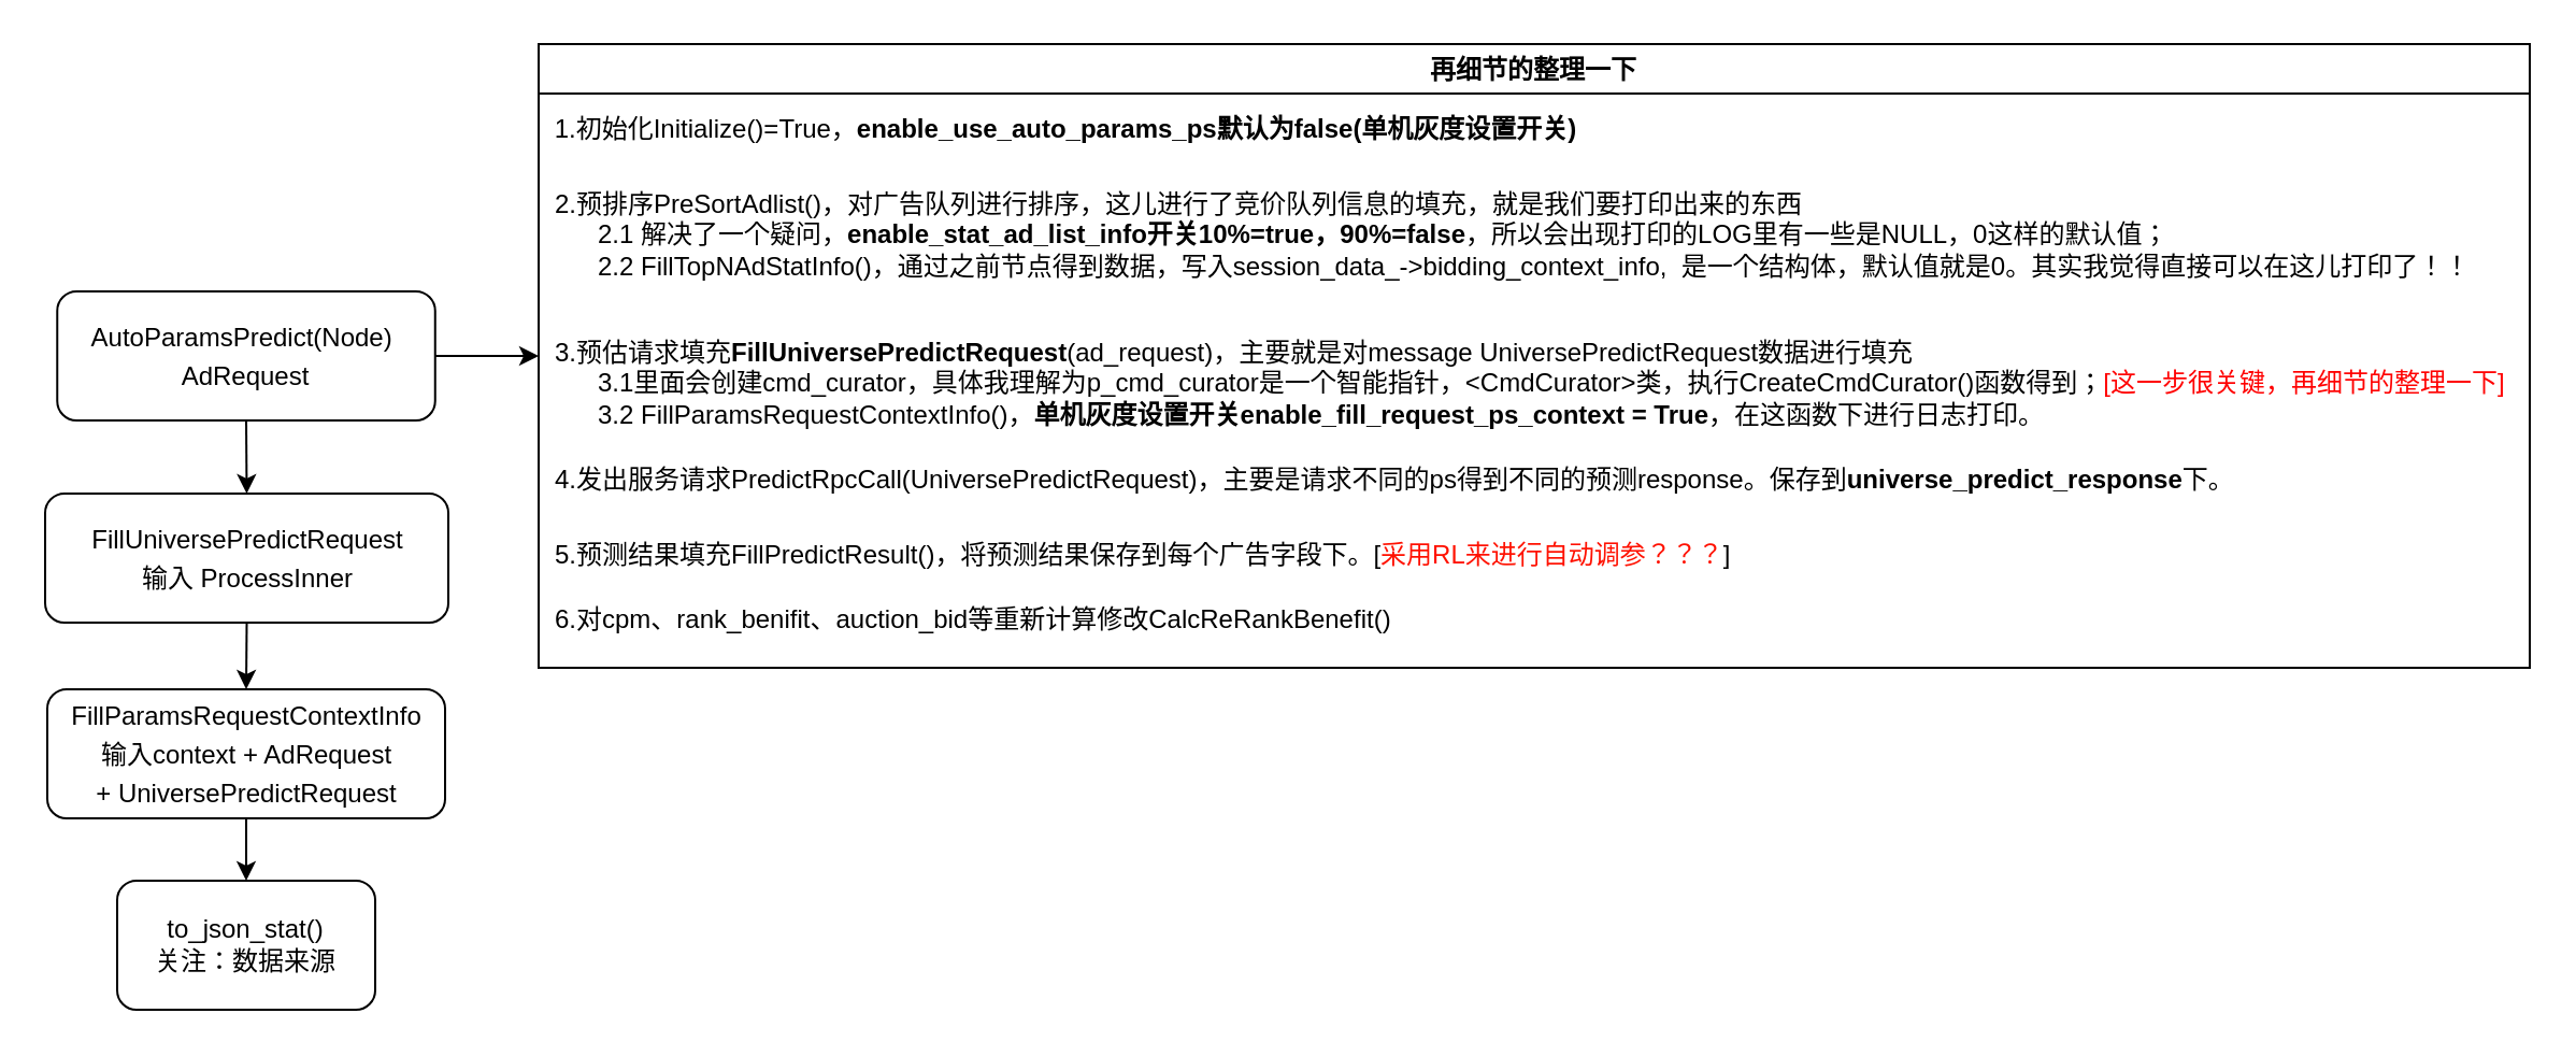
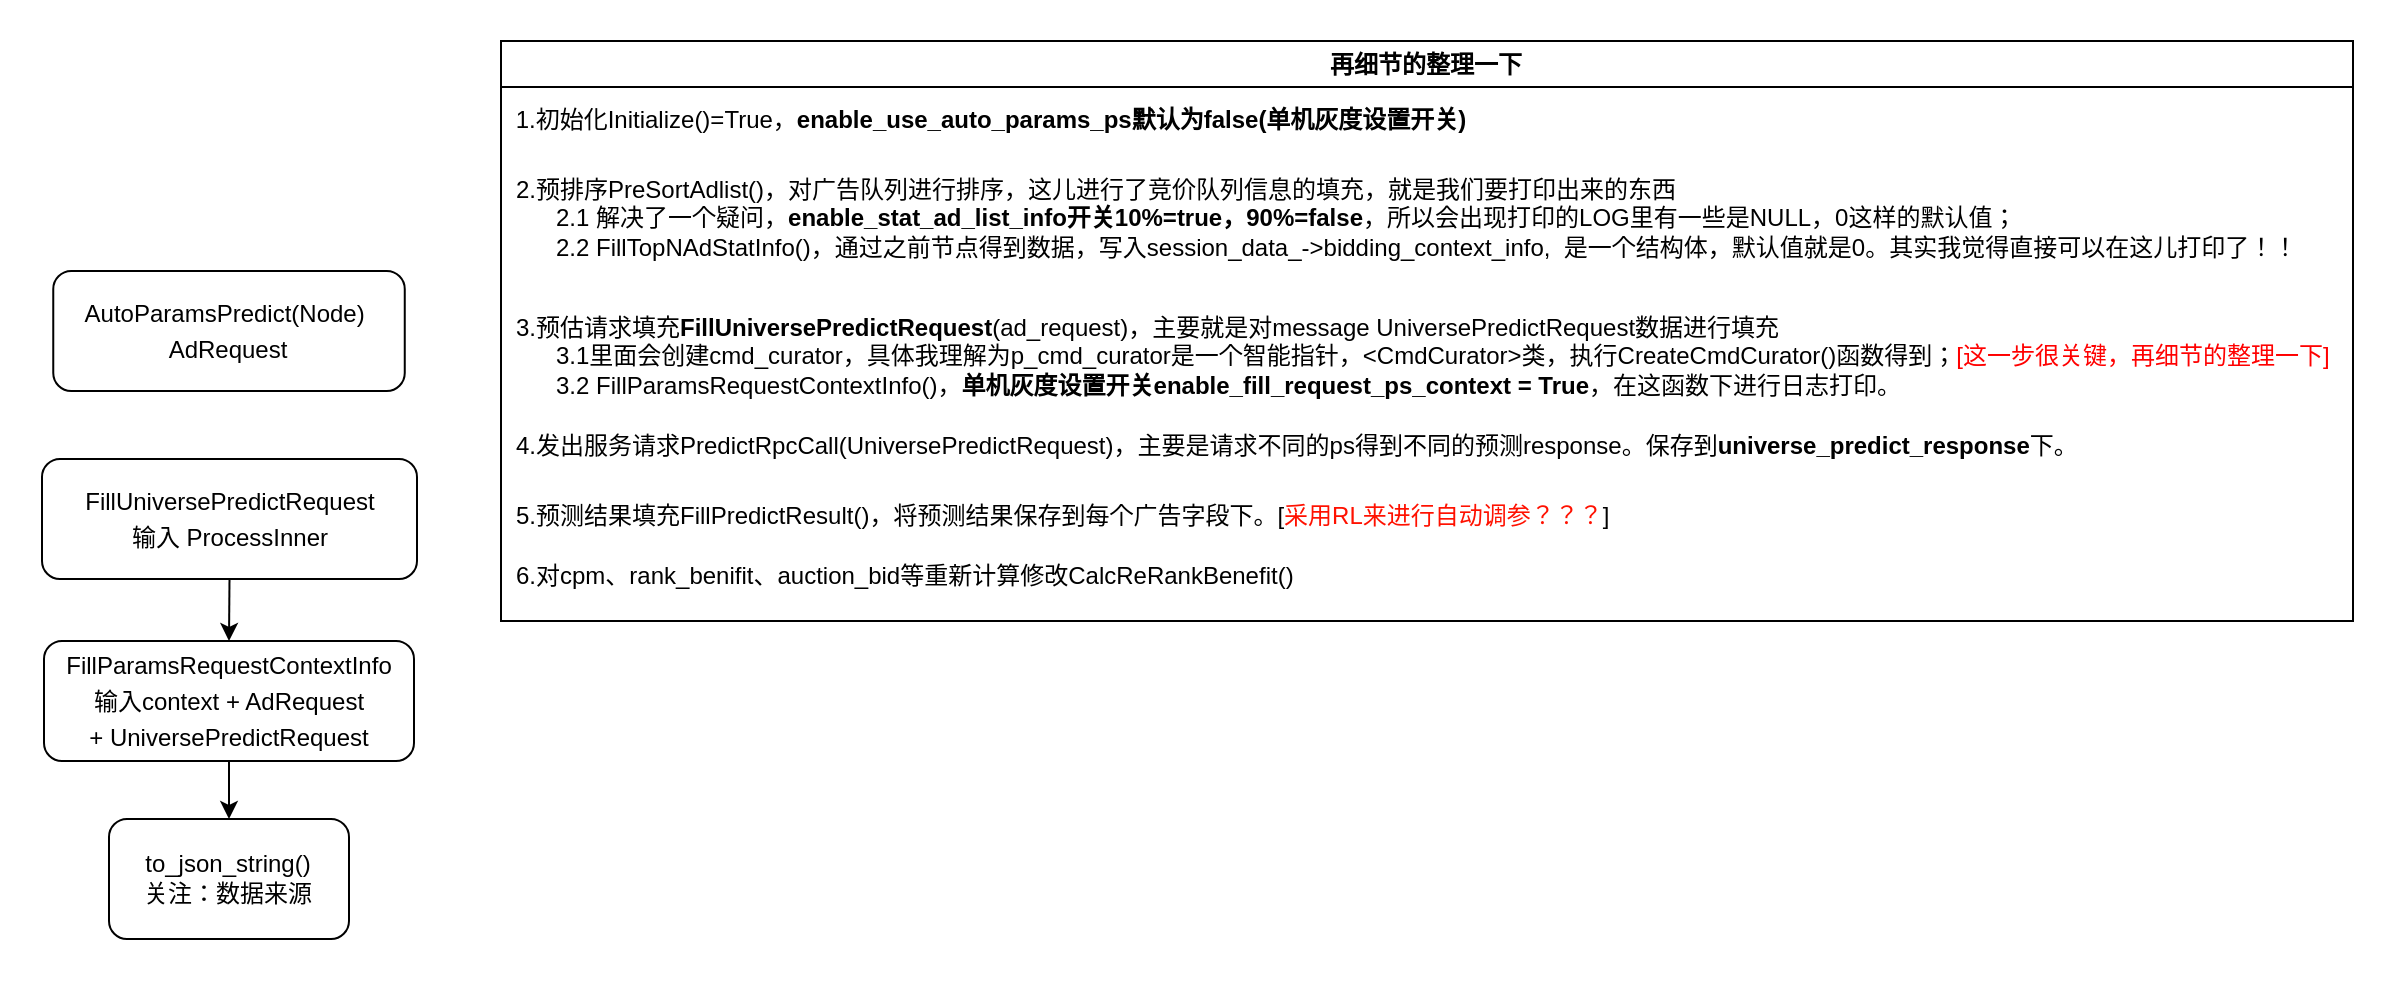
- <mxCell id="8" style="edgeStyle=orthogonalEdgeStyle;rounded=0;orthogonalLoop=1;jettySize=auto;html=1;exitX=1;exitY=0.5;exitDx=0;exitDy=0;entryX=0;entryY=0.5;entryDx=0;entryDy=0;fontColor=#FF1100;" edge="1" parent="1" source="9" target="10"><mxGeometry relative="1" as="geometry" /></mxCell>
- <mxCell id="7" style="edgeStyle=orthogonalEdgeStyle;rounded=0;orthogonalLoop=1;jettySize=auto;html=1;exitX=0.5;exitY=1;exitDx=0;exitDy=0;entryX=0.5;entryY=0;entryDx=0;entryDy=0;" edge="1" parent="1" source="9" target="6"><mxGeometry relative="1" as="geometry" /></mxCell>
- <mxCell id="4" value="to_json_stat()&lt;br&gt;关注：数据来源" style="rounded=1;whiteSpace=wrap;html=1;" vertex="1" parent="1"><mxGeometry x="54" y="409" width="120" height="60" as="geometry" /></mxCell>
+ <mxCell id="4" value="to_json_string()&lt;br&gt;关注：数据来源" style="rounded=1;whiteSpace=wrap;html=1;" vertex="1" parent="1"><mxGeometry x="54" y="409" width="120" height="60" as="geometry" /></mxCell>
